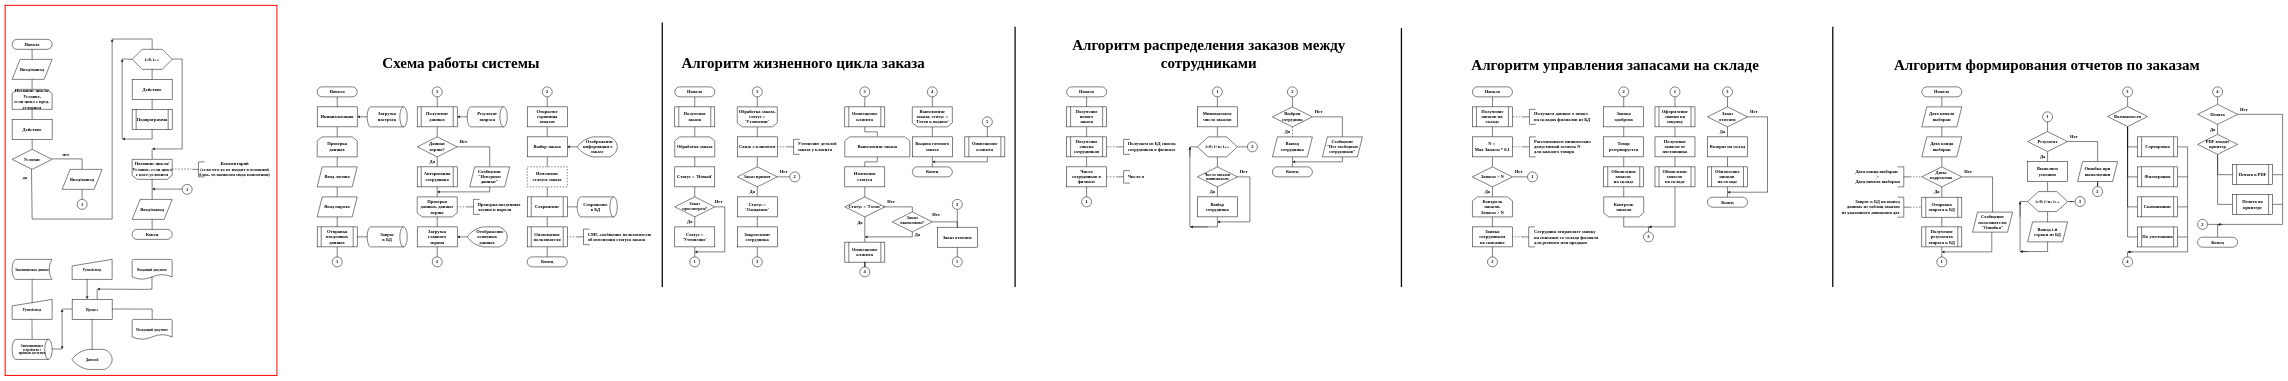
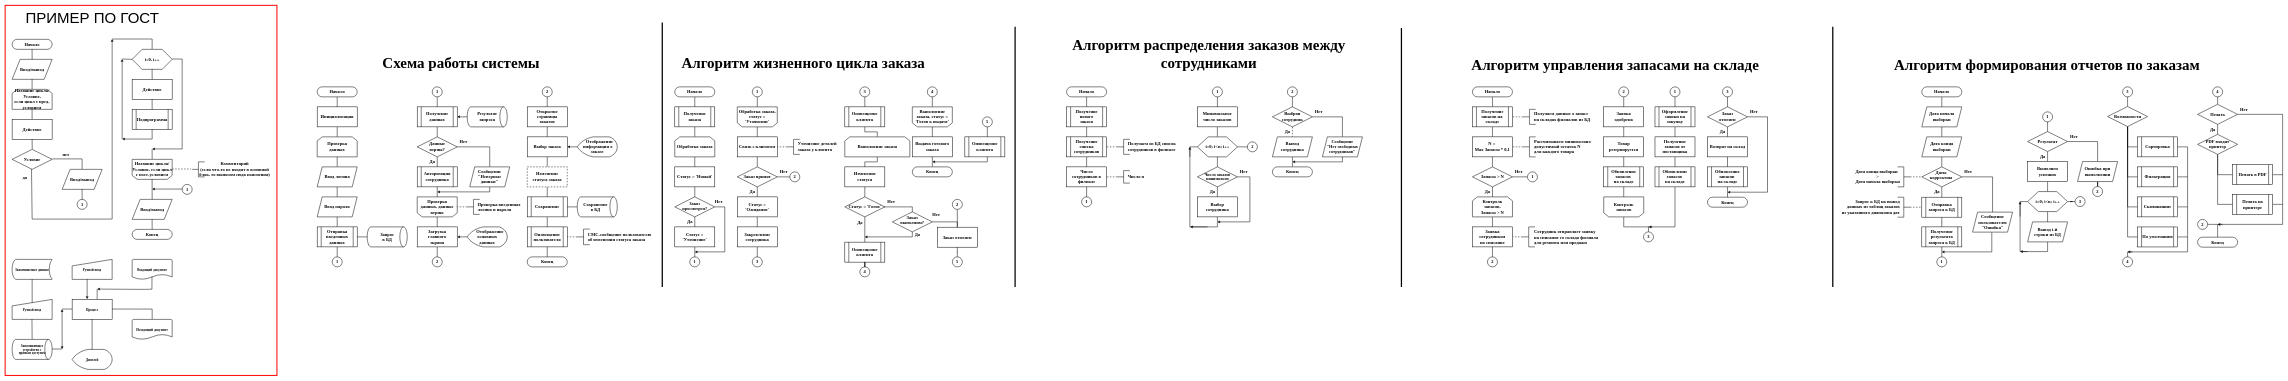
+ <mxCell id="185" value="ПРИМЕР ПО ГОСТ" style="text;html=1;align=center;verticalAlign=middle;resizable=0;points=[];autosize=1;strokeColor=none;fillColor=none;fontSize=60;movable=0;rotatable=0;deletable=0;editable=0;locked=1;connectable=0;" parent="1" vertex="1"><mxGeometry x="88" y="26" width="560" height="90" as="geometry" /></mxCell>
- <mxCell id="5" style="edgeStyle=orthogonalEdgeStyle;rounded=0;orthogonalLoop=1;jettySize=auto;html=1;entryX=1;entryY=0.5;entryDx=0;entryDy=0;fontFamily=Times New Roman;fontSize=18;fontStyle=1;strokeWidth=2;" parent="1" source="6" target="4" edge="1"><mxGeometry relative="1" as="geometry" /></mxCell>
- <mxCell id="6" value="&lt;span style=&quot;background-color: rgb(255, 255, 255); float: none; display: inline !important; color: rgb(0, 0, 0);&quot;&gt;Загрузка&lt;/span&gt;&lt;br style=&quot;background-color: rgb(255, 255, 255); color: rgb(0, 0, 0);&quot;&gt;&lt;span style=&quot;background-color: rgb(255, 255, 255); float: none; display: inline !important; color: rgb(0, 0, 0);&quot;&gt;настроек&lt;/span&gt;" style="strokeWidth=2;html=1;shape=mxgraph.flowchart.direct_data;whiteSpace=wrap;align=center;fontFamily=Times New Roman;rounded=0;fontSize=18;fontStyle=1" parent="1" vertex="1"><mxGeometry x="1468" y="426" width="160" height="80" as="geometry" /></mxCell>
